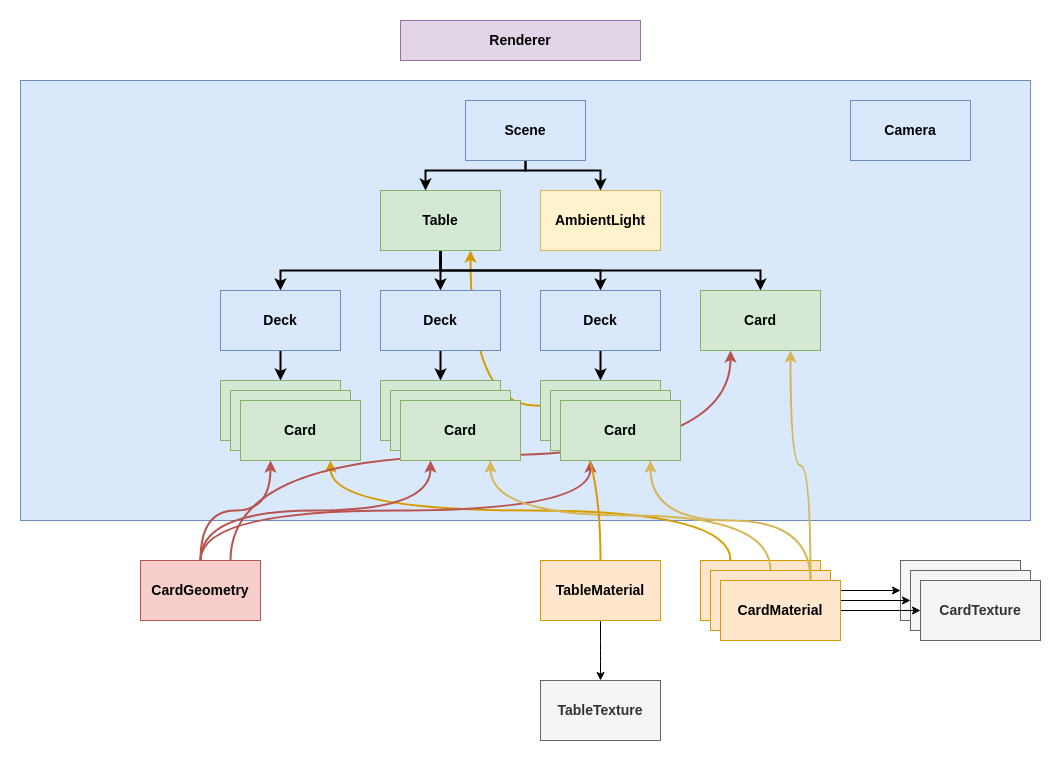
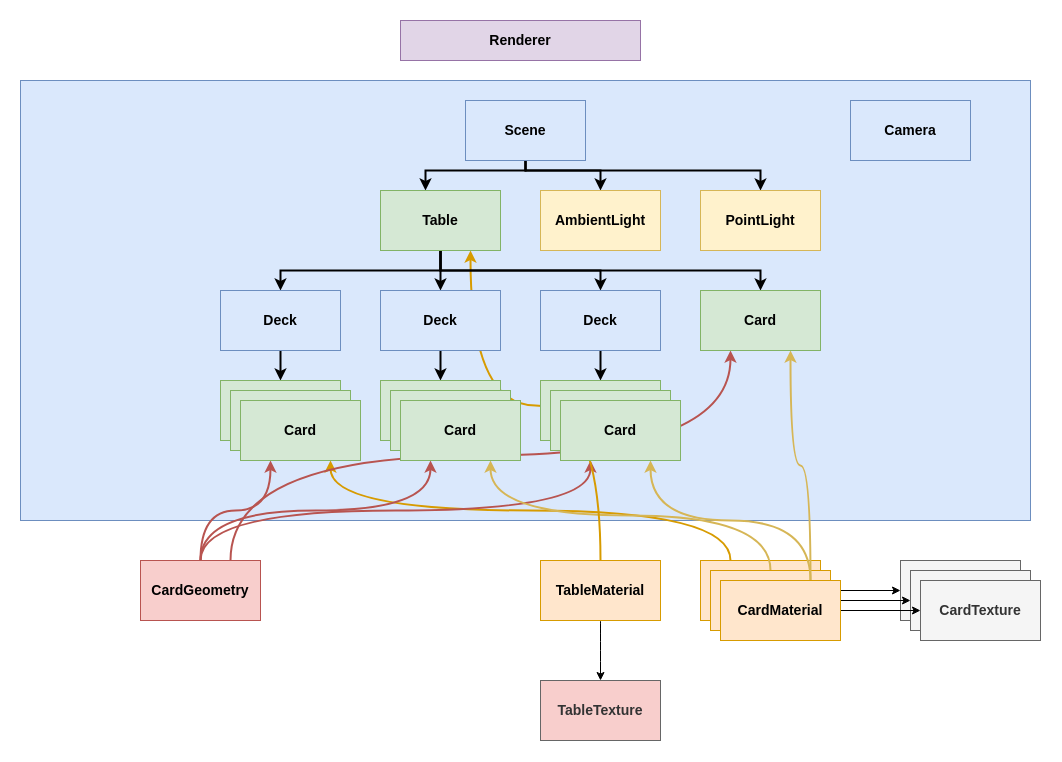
+ <mxCell id="5" style="edgeStyle=orthogonalEdgeStyle;rounded=0;orthogonalLoop=1;jettySize=auto;html=1;exitX=0.5;exitY=1;exitDx=0;exitDy=0;strokeWidth=2;fontSize=14;" parent="1" source="6" target="36" edge="1"><mxGeometry relative="1" as="geometry"><Array as="points"><mxPoint x="525" y="170" /><mxPoint x="760" y="170" /></Array></mxGeometry></mxCell>
+ <mxCell id="36" value="&lt;span style=&quot;font-size: 14px;&quot;&gt;&lt;b&gt;PointLight&lt;/b&gt;&lt;/span&gt;" style="rounded=0;whiteSpace=wrap;html=1;fillColor=#fff2cc;strokeColor=#d6b656;" parent="1" vertex="1"><mxGeometry x="700" y="190" width="120" height="60" as="geometry" /></mxCell>
- <mxCell id="52" value="&lt;b&gt;TableTexture&lt;/b&gt;" style="rounded=0;whiteSpace=wrap;html=1;fontSize=14;fillColor=#f5f5f5;strokeColor=#666666;fontColor=#333333;" parent="1" vertex="1"><mxGeometry x="540" y="680" width="120" height="60" as="geometry" /></mxCell>
+ <mxCell id="52" value="&lt;b&gt;TableTexture&lt;/b&gt;" style="rounded=0;whiteSpace=wrap;html=1;fontSize=14;fillColor=#f8cecc;strokeColor=#666666;fontColor=#333333;" parent="1" vertex="1"><mxGeometry x="540" y="680" width="120" height="60" as="geometry" /></mxCell>
